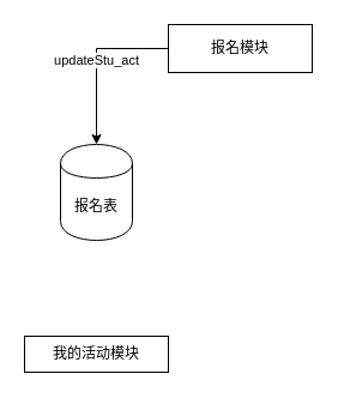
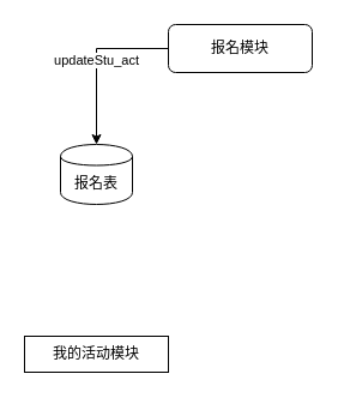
- <mxCell id="5" value="报名模块" style="rounded=0;whiteSpace=wrap;html=1;" parent="1" vertex="1"><mxGeometry x="140" y="20" width="120" height="40" as="geometry" /></mxCell>
+ <mxCell id="5" value="报名模块" style="whiteSpace=wrap;html=1;rounded=1;" parent="1" vertex="1"><mxGeometry x="140" y="20" width="120" height="40" as="geometry" /></mxCell>
- <mxCell id="3" value="报名表" style="shape=cylinder;whiteSpace=wrap;html=1;boundedLbl=1;backgroundOutline=1;" parent="1" vertex="1"><mxGeometry x="50" y="120" width="60" height="80" as="geometry" /></mxCell>
+ <mxCell id="3" value="报名表" style="shape=cylinder;whiteSpace=wrap;html=1;boundedLbl=1;backgroundOutline=1;" parent="1" vertex="1"><mxGeometry x="50" y="120" width="60" height="50" as="geometry" /></mxCell>
